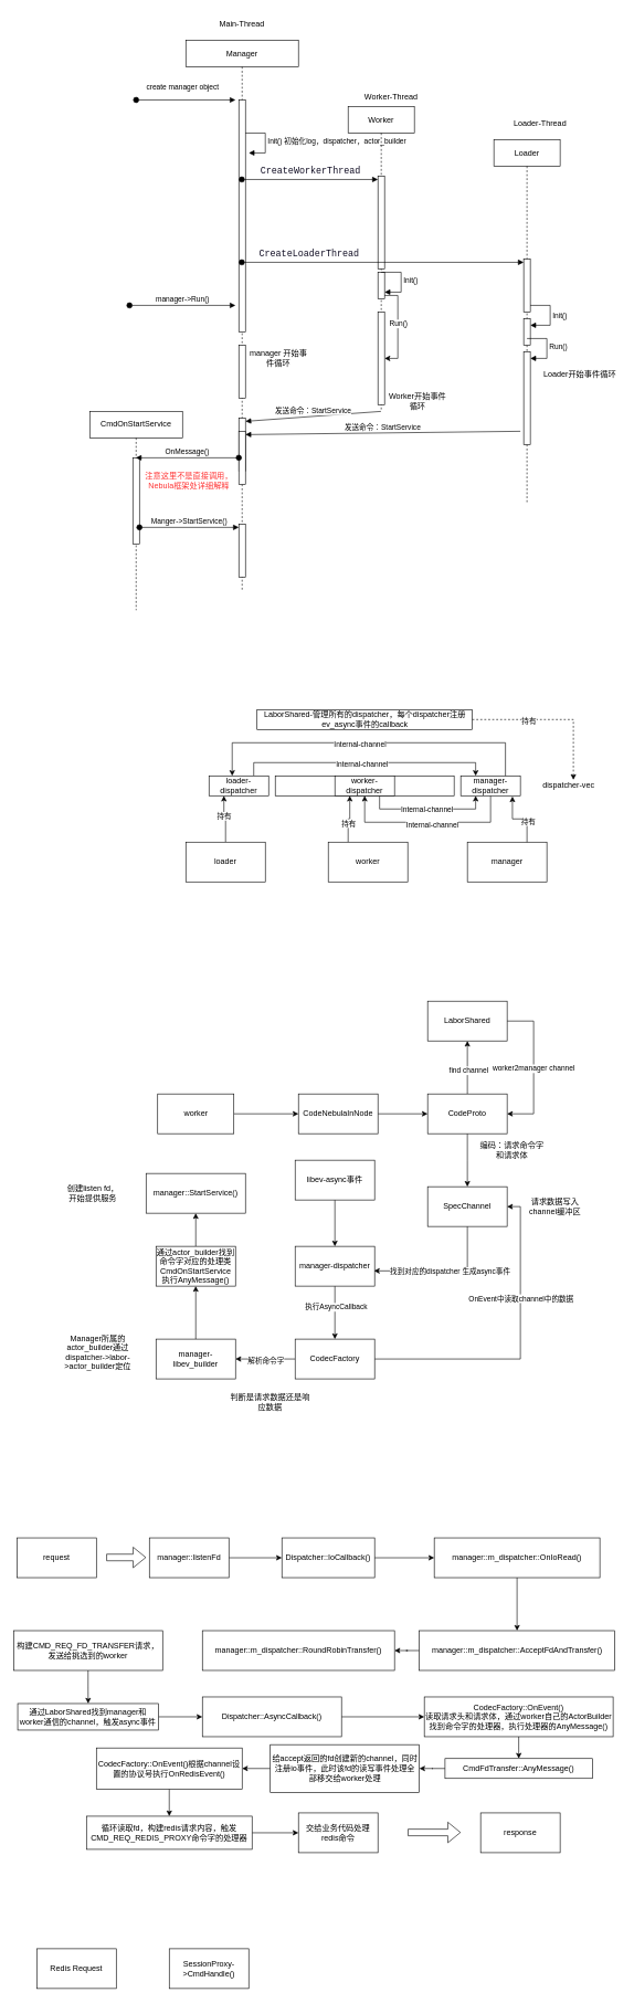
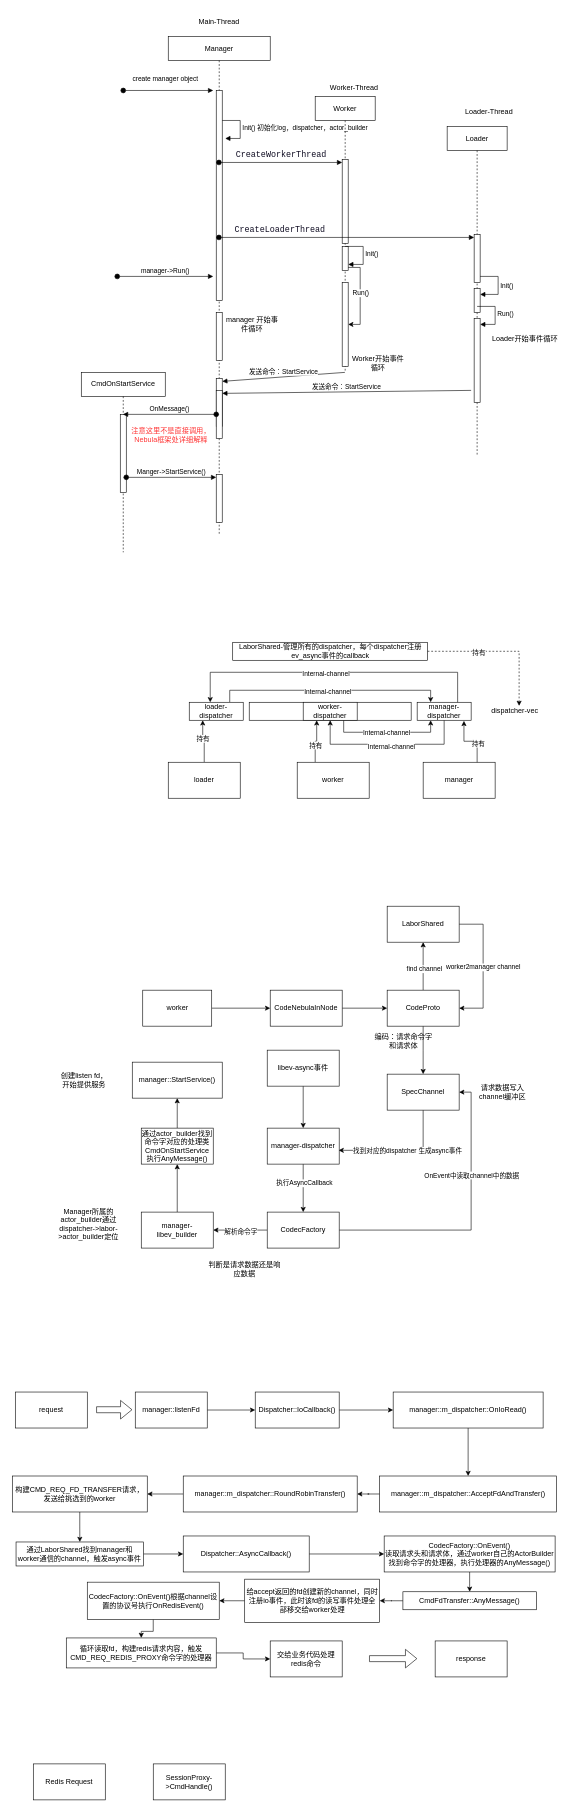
- <mxCell id="79" value="编码：请求命令字和请求体" style="text;html=1;strokeColor=none;fillColor=none;align=center;verticalAlign=middle;whiteSpace=wrap;rounded=0;" vertex="1" parent="1"><mxGeometry x="720" y="1720" width="105" height="30" as="geometry" /></mxCell>
+ <mxCell id="79" value="编码：请求命令字和请求体" style="text;html=1;strokeColor=none;fillColor=none;align=center;verticalAlign=middle;whiteSpace=wrap;rounded=0;" vertex="1" parent="1"><mxGeometry x="620" y="1720" width="105" height="30" as="geometry" /></mxCell>
+ <mxCell id="108" value="" style="edgeStyle=orthogonalEdgeStyle;rounded=0;orthogonalLoop=1;jettySize=auto;html=1;" edge="1" parent="1" source="109" target="111"><mxGeometry relative="1" as="geometry" /></mxCell>
- <mxCell id="125" value="循环读取fd，构建redis请求内容，触发CMD_REQ_REDIS_PROXY命令字的处理器" style="whiteSpace=wrap;html=1;rounded=0;" vertex="1" parent="1"><mxGeometry x="130" y="2740" width="250" height="50" as="geometry" /></mxCell>
+ <mxCell id="125" value="循环读取fd，构建redis请求内容，触发CMD_REQ_REDIS_PROXY命令字的处理器" style="whiteSpace=wrap;html=1;rounded=0;" vertex="1" parent="1"><mxGeometry x="110" y="2730" width="250" height="50" as="geometry" /></mxCell>
